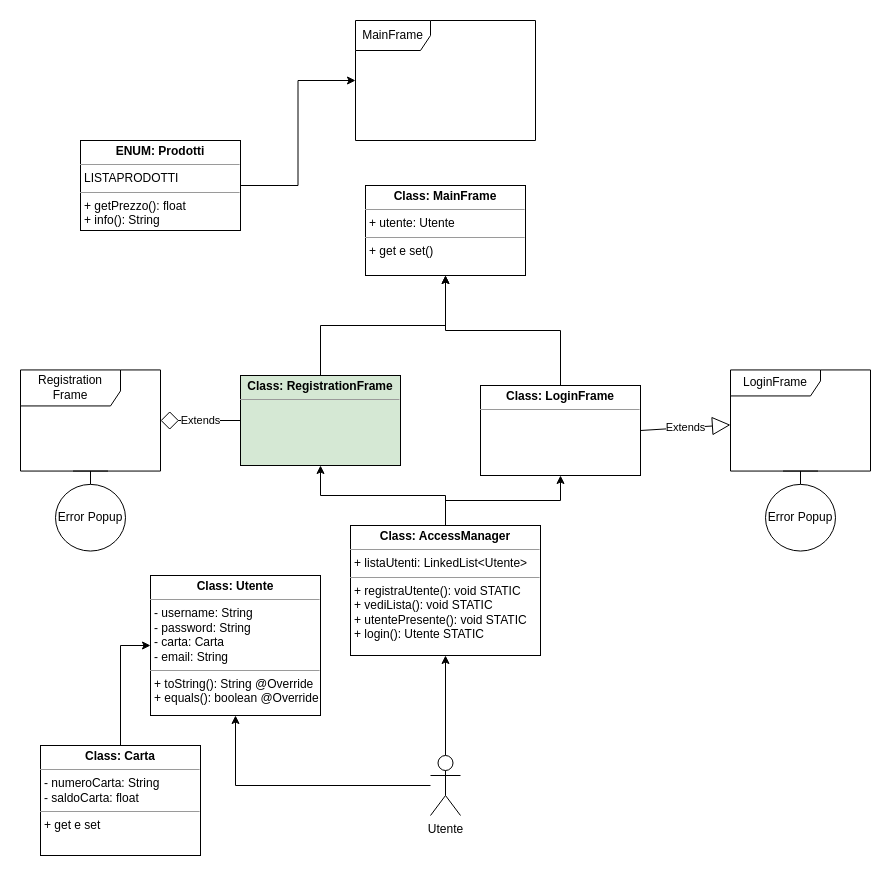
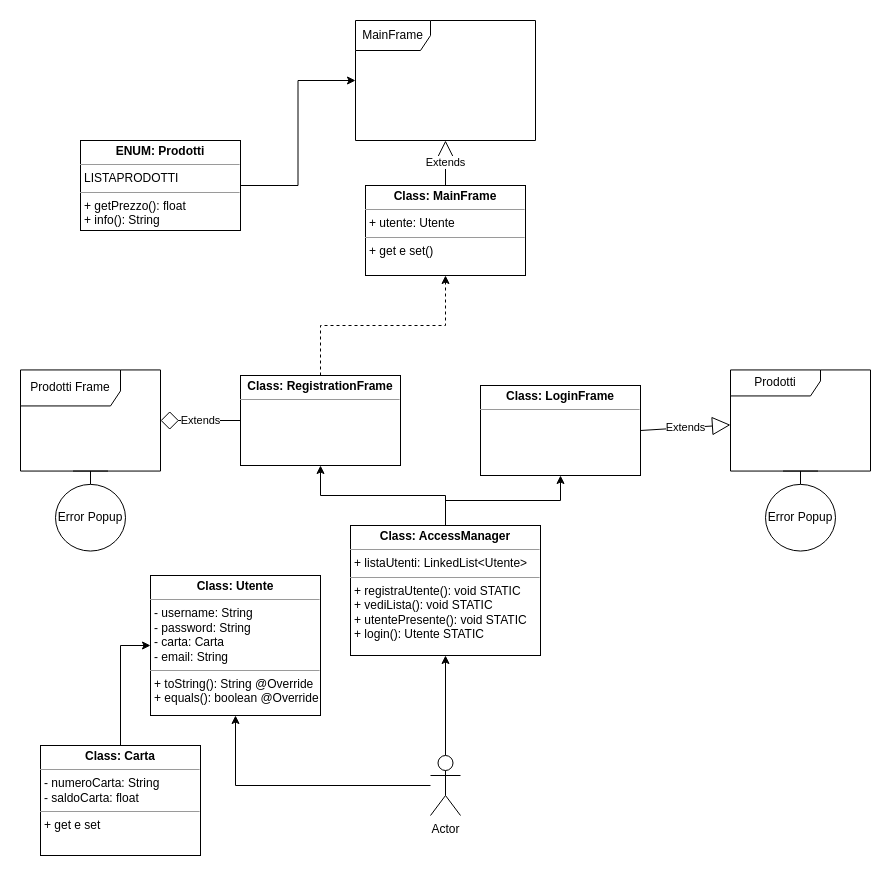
+ <mxCell id="25" value="Extends" style="endArrow=block;endSize=16;endFill=0;html=1;exitX=0.5;exitY=0;exitDx=0;exitDy=0;" edge="1" parent="1" source="24" target="5"><mxGeometry width="160" relative="1" as="geometry"><mxPoint x="550" y="155" as="sourcePoint" /><mxPoint x="665" y="154.997" as="targetPoint" /></mxGeometry></mxCell>
- <mxCell id="9" style="edgeStyle=orthogonalEdgeStyle;rounded=0;orthogonalLoop=1;jettySize=auto;html=1;entryX=0.5;entryY=1;entryDx=0;entryDy=0;" edge="1" parent="1" source="10" target="24"><mxGeometry relative="1" as="geometry" /></mxCell>
+ <mxCell id="9" style="edgeStyle=orthogonalEdgeStyle;rounded=0;orthogonalLoop=1;jettySize=auto;html=1;entryX=0.5;entryY=1;entryDx=0;entryDy=0;dashed=1;" edge="1" parent="1" source="10" target="24"><mxGeometry relative="1" as="geometry" /></mxCell>
- <mxCell id="11" style="edgeStyle=orthogonalEdgeStyle;rounded=0;orthogonalLoop=1;jettySize=auto;html=1;entryX=0.5;entryY=1;entryDx=0;entryDy=0;" edge="1" parent="1" source="12" target="24"><mxGeometry relative="1" as="geometry" /></mxCell>
- <mxCell id="14" value="LoginFrame" style="shape=umlFrame;whiteSpace=wrap;html=1;width=90;height=26;" vertex="1" parent="1"><mxGeometry x="730" y="369.44" width="140" height="101.11" as="geometry" /></mxCell>
+ <mxCell id="14" value="Prodotti" style="shape=umlFrame;whiteSpace=wrap;html=1;width=90;height=26;" vertex="1" parent="1"><mxGeometry x="730" y="369.44" width="140" height="101.11" as="geometry" /></mxCell>
- <mxCell id="13" value="Registration Frame" style="shape=umlFrame;whiteSpace=wrap;html=1;width=100;height=36;" vertex="1" parent="1"><mxGeometry y="369.44" width="140" height="101.11" as="geometry" x="20" /></mxCell>
+ <mxCell id="13" value="Prodotti Frame" style="shape=umlFrame;whiteSpace=wrap;html=1;width=100;height=36;" vertex="1" parent="1"><mxGeometry y="369.44" width="140" height="101.11" as="geometry" x="20" /></mxCell>
- <mxCell id="10" value="&lt;p style=&quot;margin: 0px ; margin-top: 4px ; text-align: center&quot;&gt;&lt;b&gt;Class: RegistrationFrame&lt;br&gt;&lt;/b&gt;&lt;/p&gt;&lt;hr size=&quot;1&quot;&gt;" style="verticalAlign=top;align=left;overflow=fill;fontSize=12;fontFamily=Helvetica;html=1;fillColor=#d5e8d4;" vertex="1" parent="1"><mxGeometry x="240" y="375" width="160" height="90" as="geometry" /></mxCell>
+ <mxCell id="10" value="&lt;p style=&quot;margin: 0px ; margin-top: 4px ; text-align: center&quot;&gt;&lt;b&gt;Class: RegistrationFrame&lt;br&gt;&lt;/b&gt;&lt;/p&gt;&lt;hr size=&quot;1&quot;&gt;" style="verticalAlign=top;align=left;overflow=fill;fontSize=12;fontFamily=Helvetica;html=1;" vertex="1" parent="1"><mxGeometry x="240" y="375" width="160" height="90" as="geometry" /></mxCell>
- <mxCell id="4" value="Utente" style="shape=umlActor;verticalLabelPosition=bottom;verticalAlign=top;html=1;outlineConnect=0;" vertex="1" parent="1"><mxGeometry x="430" y="755" width="30" height="60" as="geometry" /></mxCell>
+ <mxCell id="4" value="Actor" style="shape=umlActor;verticalLabelPosition=bottom;verticalAlign=top;html=1;outlineConnect=0;" vertex="1" parent="1"><mxGeometry x="430" y="755" width="30" height="60" as="geometry" /></mxCell>
